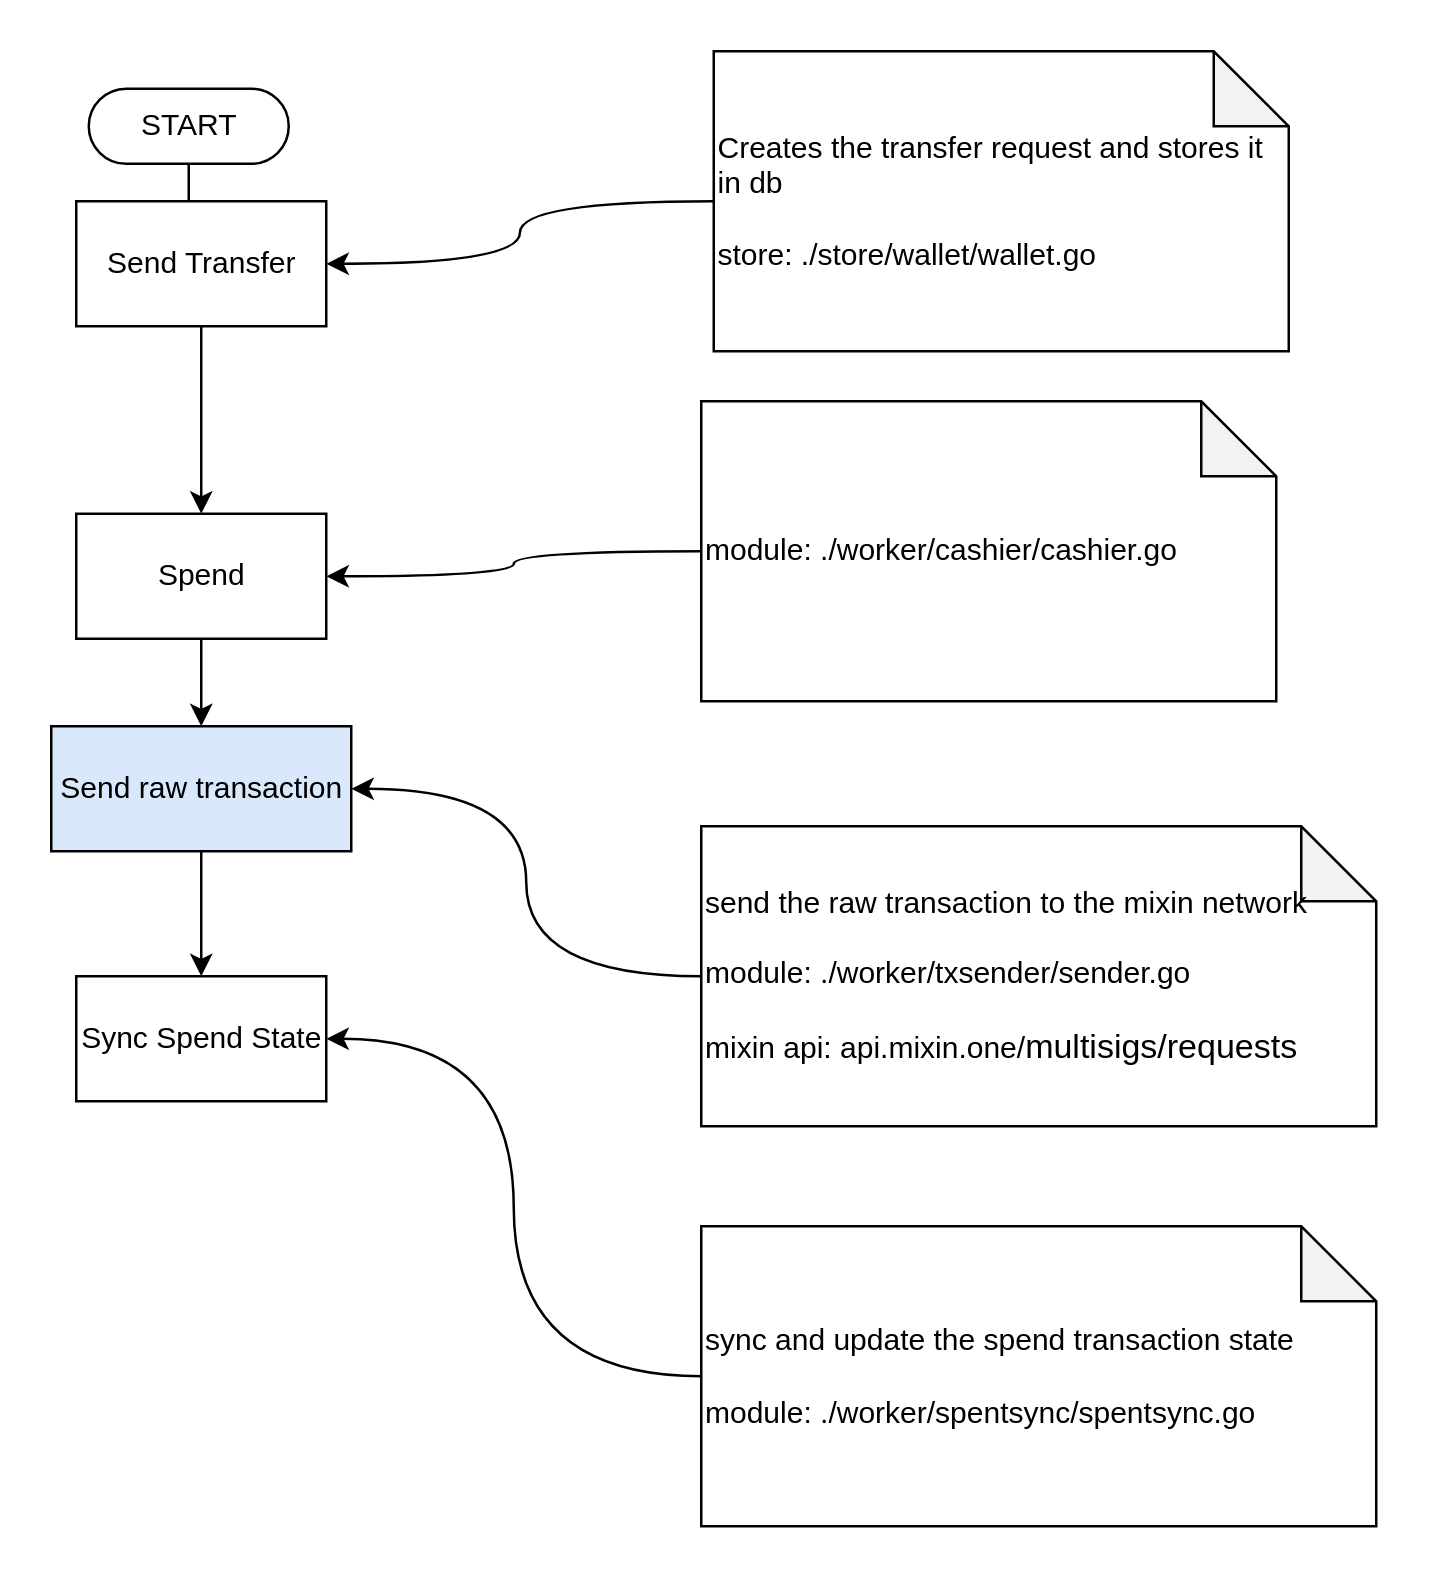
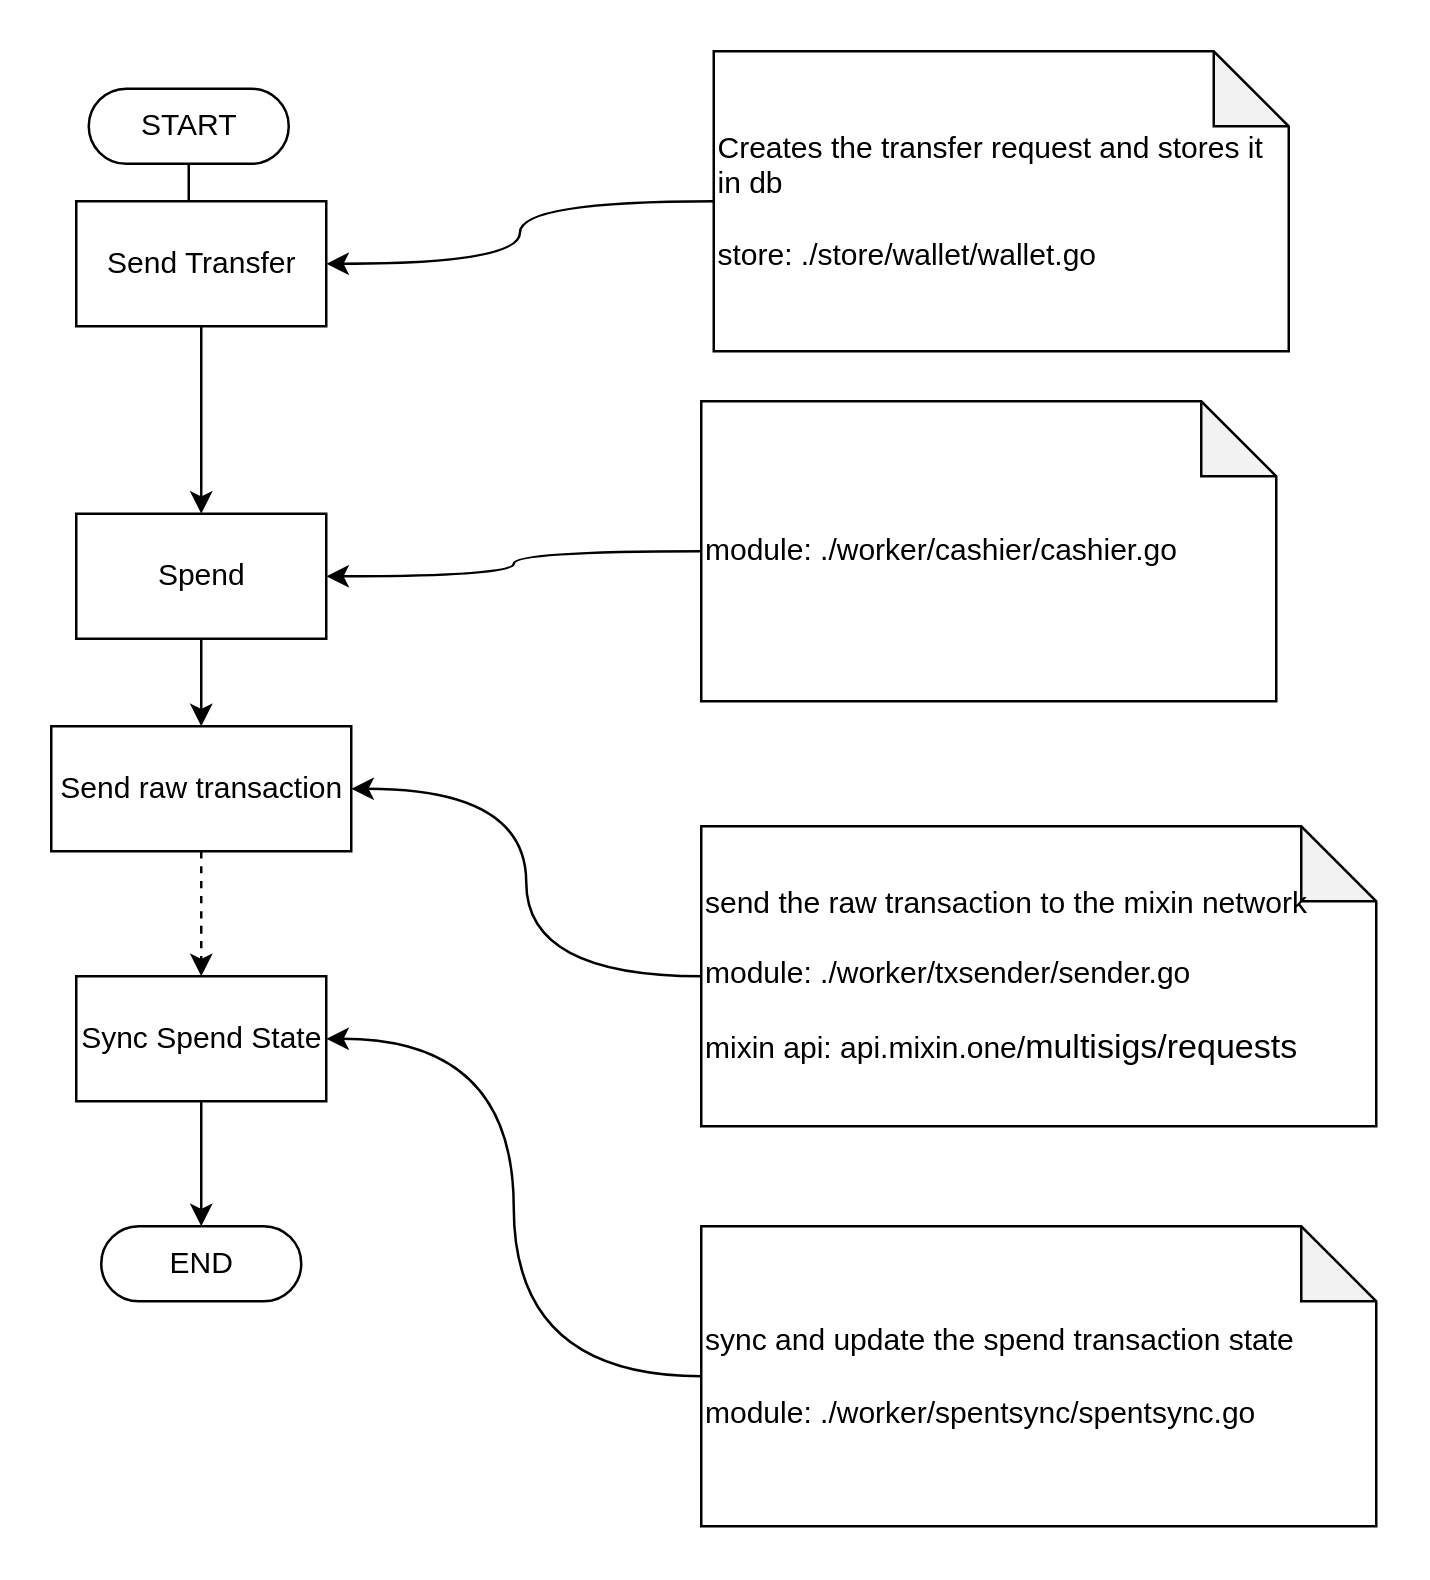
- <mxCell id="13" value="Send raw transaction" style="html=1;dashed=0;whitespace=wrap;fillColor=#dae8fc;" vertex="1" parent="1"><mxGeometry x="20" y="290" width="120" height="50" as="geometry" /></mxCell>
+ <mxCell id="13" value="Send raw transaction" style="html=1;dashed=0;whitespace=wrap;" vertex="1" parent="1"><mxGeometry x="20" y="290" width="120" height="50" as="geometry" /></mxCell>
- <mxCell id="12" style="edgeStyle=orthogonalEdgeStyle;curved=1;rounded=0;orthogonalLoop=1;jettySize=auto;html=1;entryX=0.5;entryY=0;entryDx=0;entryDy=0;" edge="1" parent="1" source="13" target="17"><mxGeometry relative="1" as="geometry" /></mxCell>
+ <mxCell id="12" style="edgeStyle=orthogonalEdgeStyle;curved=1;rounded=0;orthogonalLoop=1;jettySize=auto;html=1;entryX=0.5;entryY=0;entryDx=0;entryDy=0;dashed=1;" edge="1" parent="1" source="13" target="17"><mxGeometry relative="1" as="geometry" /></mxCell>
+ <mxCell id="16" style="edgeStyle=orthogonalEdgeStyle;curved=1;rounded=0;orthogonalLoop=1;jettySize=auto;html=1;entryX=0.5;entryY=0.5;entryDx=0;entryDy=-15;entryPerimeter=0;" edge="1" parent="1" source="17" target="20"><mxGeometry relative="1" as="geometry" /></mxCell>
+ <mxCell id="20" value="END" style="html=1;dashed=0;whitespace=wrap;shape=mxgraph.dfd.start" vertex="1" parent="1"><mxGeometry x="40" y="490" width="80" height="30" as="geometry" /></mxCell>
